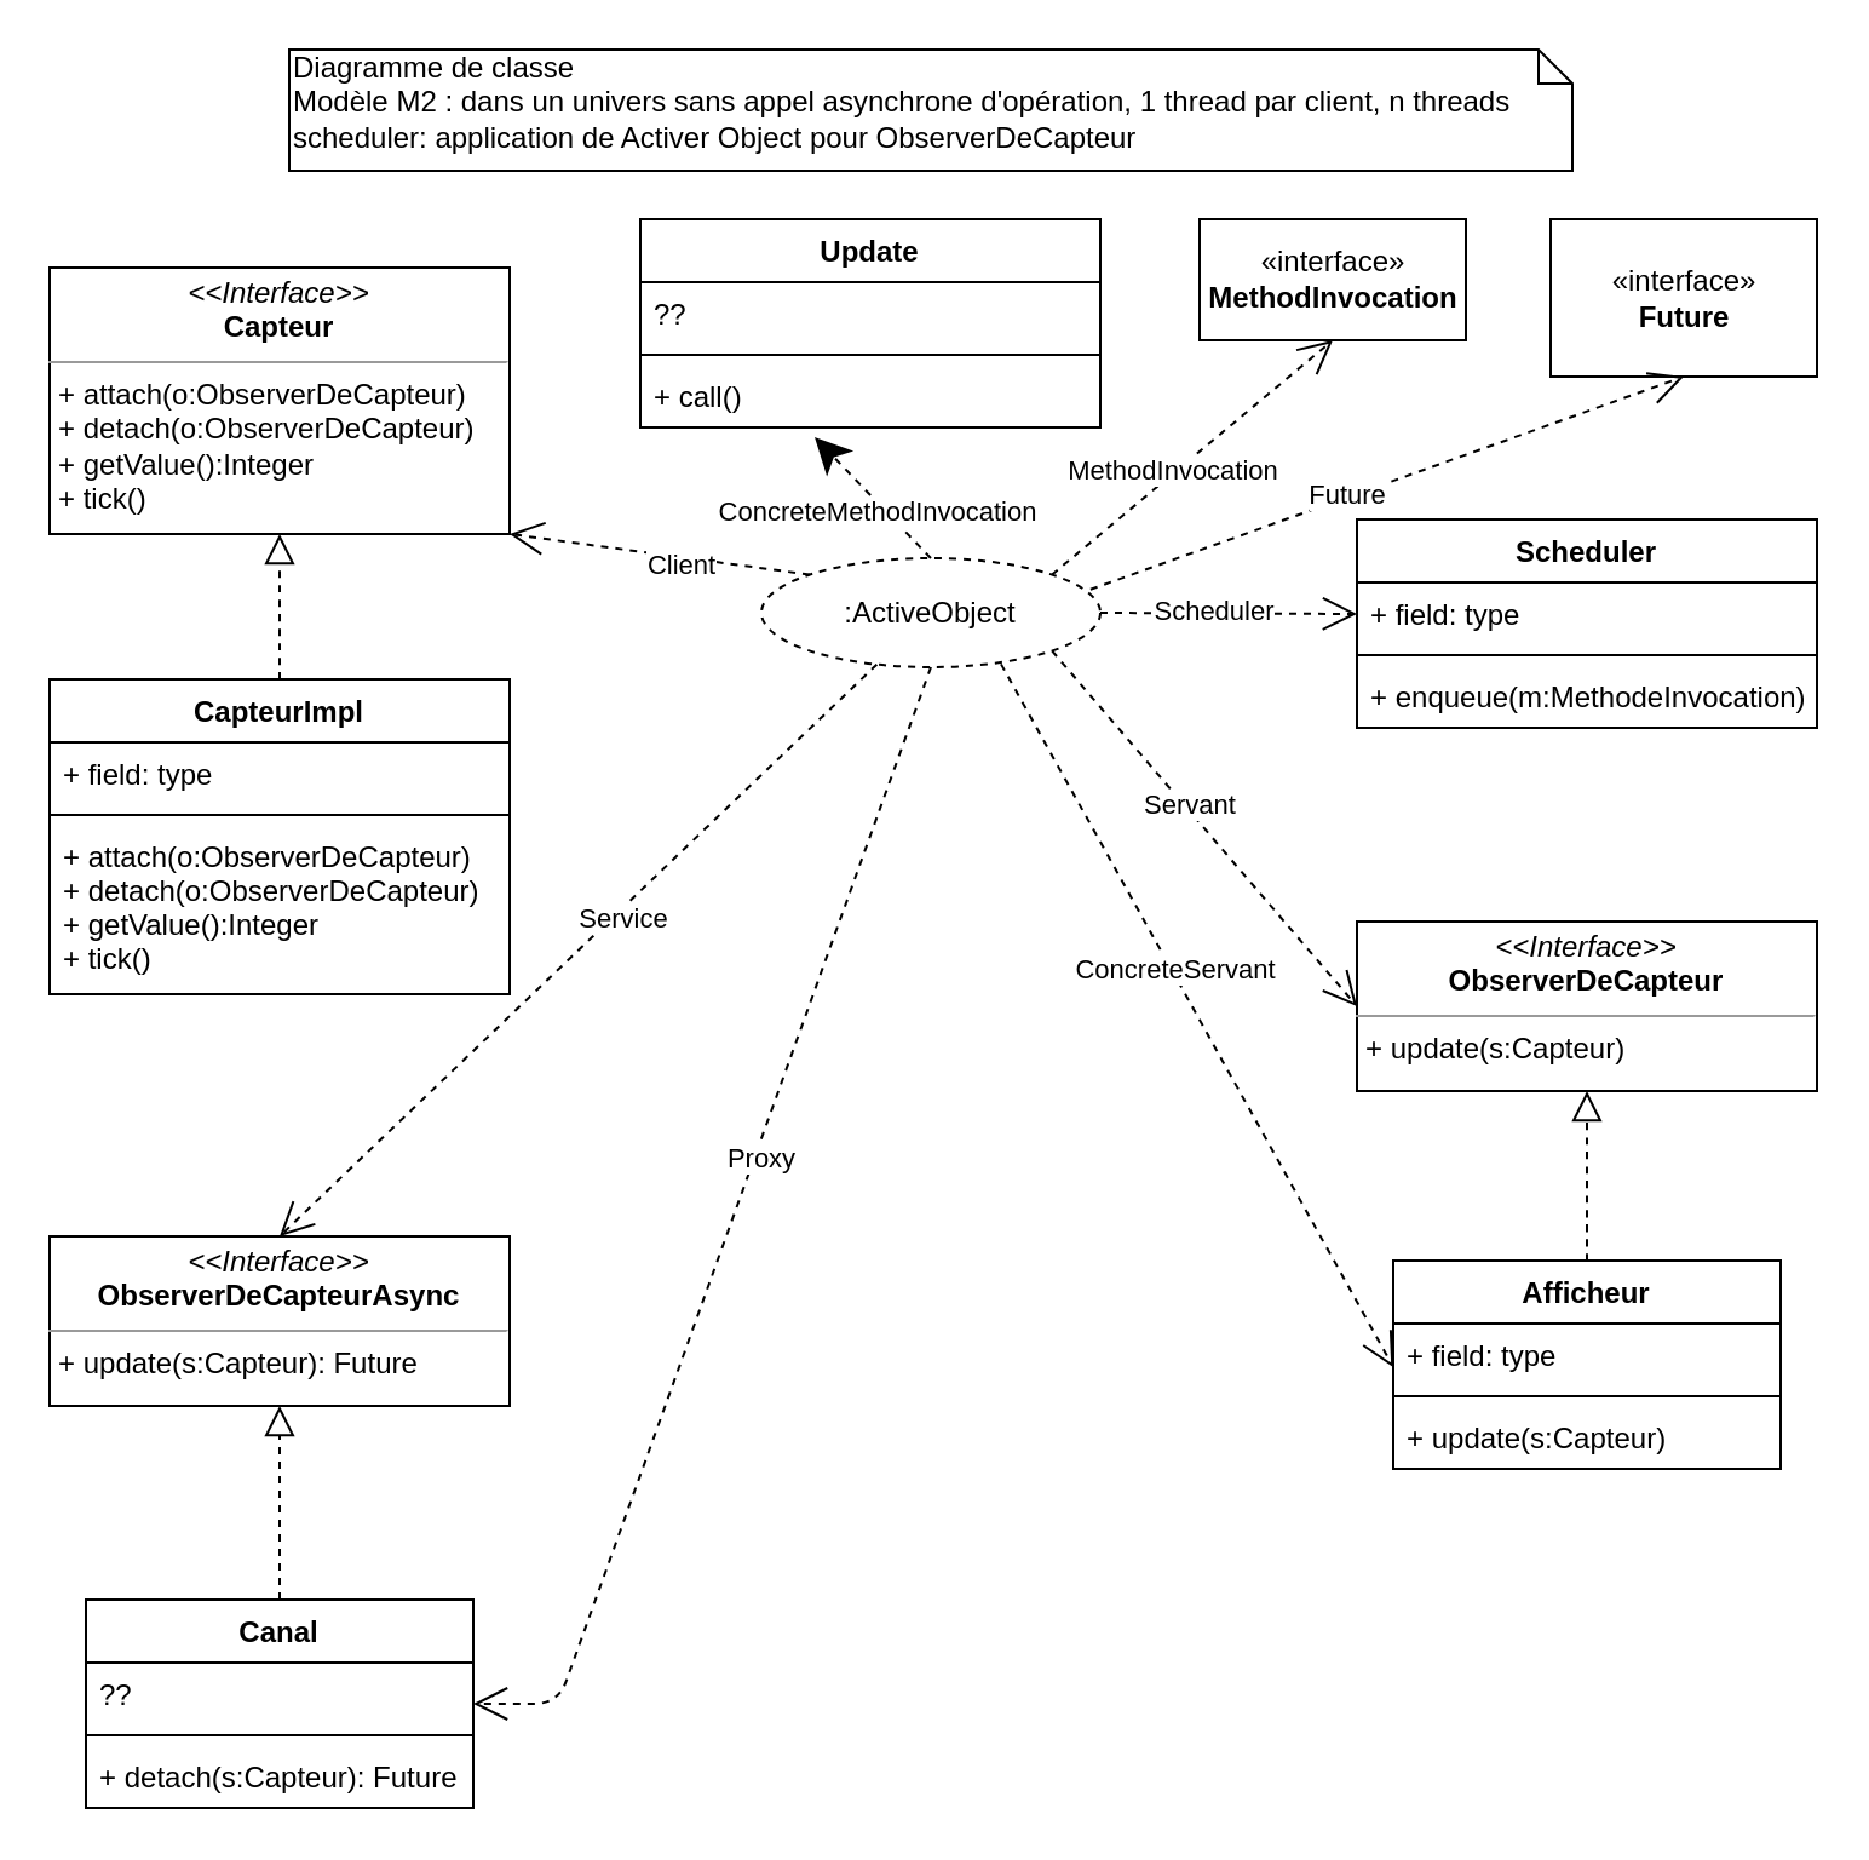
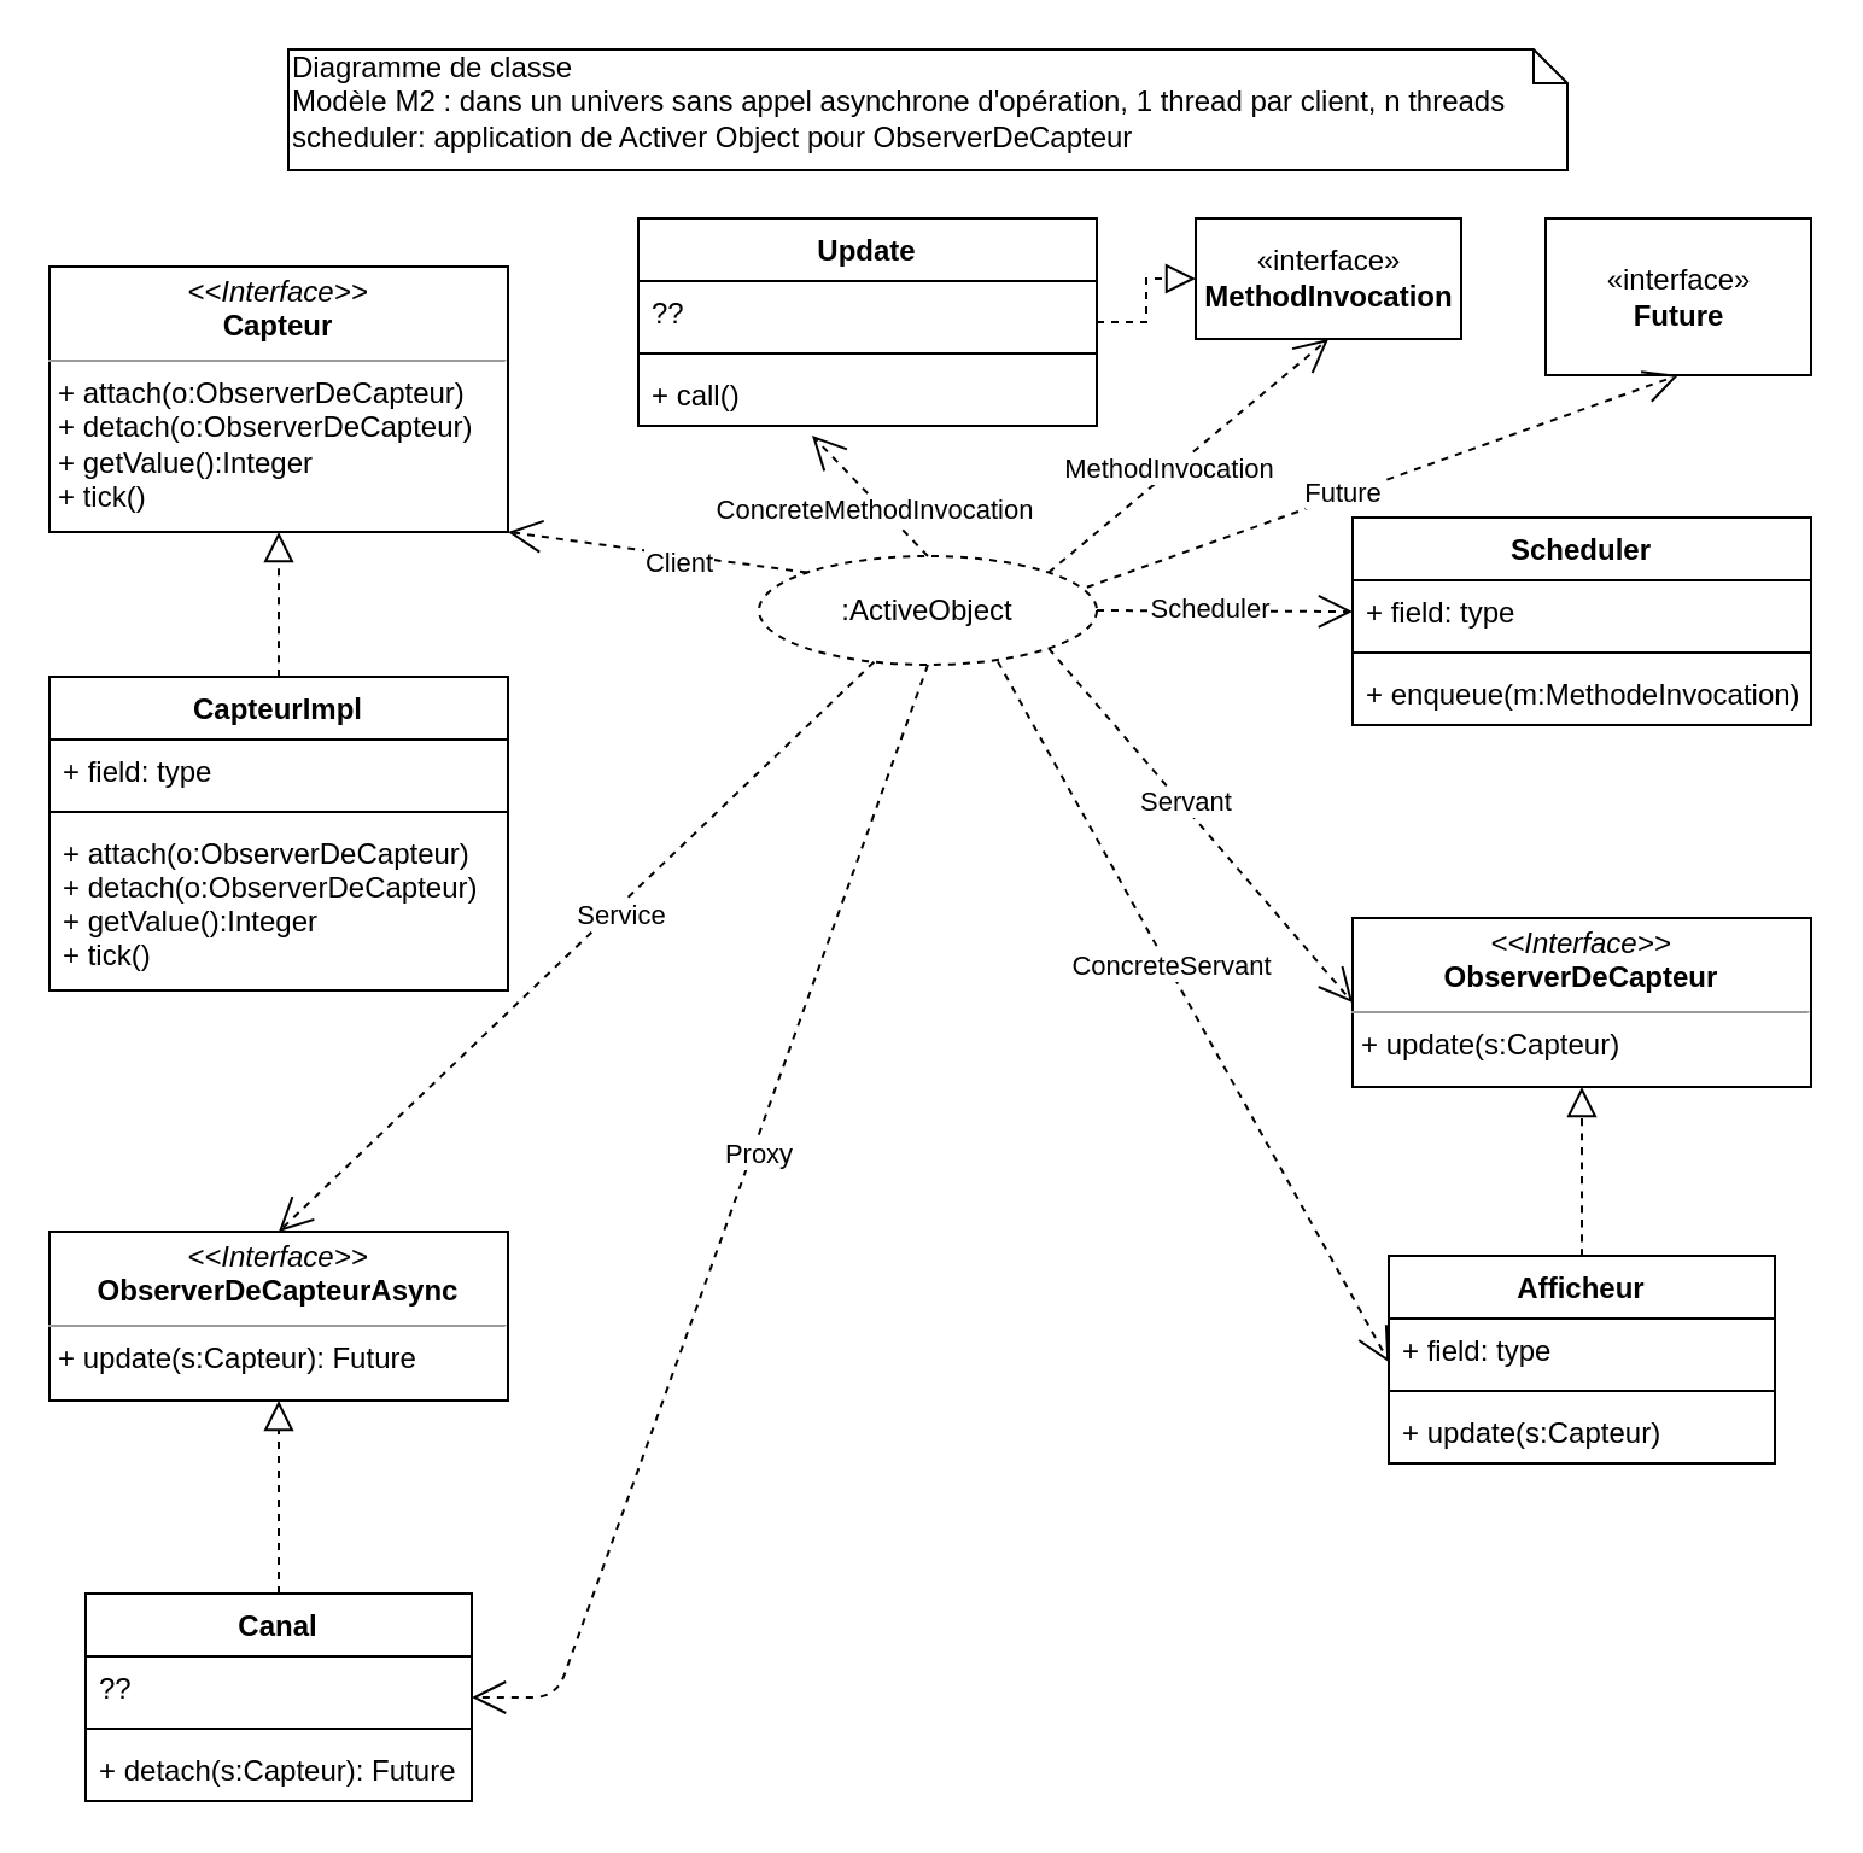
+ <mxCell id="48" style="edgeStyle=orthogonalEdgeStyle;rounded=0;orthogonalLoop=1;jettySize=auto;html=1;entryX=0;entryY=0.5;entryDx=0;entryDy=0;dashed=1;endArrow=block;endFill=0;endSize=10;" parent="1" source="18" target="43" edge="1"><mxGeometry relative="1" as="geometry"><mxPoint x="480" y="130" as="sourcePoint" /><mxPoint x="125" y="590" as="targetPoint" /></mxGeometry></mxCell>
- <mxCell id="49" value="" style="endArrow=classic;endFill=1;endSize=12;html=1;dashed=1;exitX=0.5;exitY=0;exitDx=0;exitDy=0;entryX=0.379;entryY=1.154;entryDx=0;entryDy=0;entryPerimeter=0;" parent="1" source="3" target="21" edge="1"><mxGeometry width="160" relative="1" as="geometry"><mxPoint x="443.497" y="250.251" as="sourcePoint" /><mxPoint x="575" y="150" as="targetPoint" /></mxGeometry></mxCell>
+ <mxCell id="49" value="" style="endArrow=open;endFill=1;endSize=12;html=1;dashed=1;exitX=0.5;exitY=0;exitDx=0;exitDy=0;entryX=0.379;entryY=1.154;entryDx=0;entryDy=0;entryPerimeter=0;" parent="1" source="3" target="21" edge="1"><mxGeometry width="160" relative="1" as="geometry"><mxPoint x="443.497" y="250.251" as="sourcePoint" /><mxPoint x="575" y="150" as="targetPoint" /></mxGeometry></mxCell>
